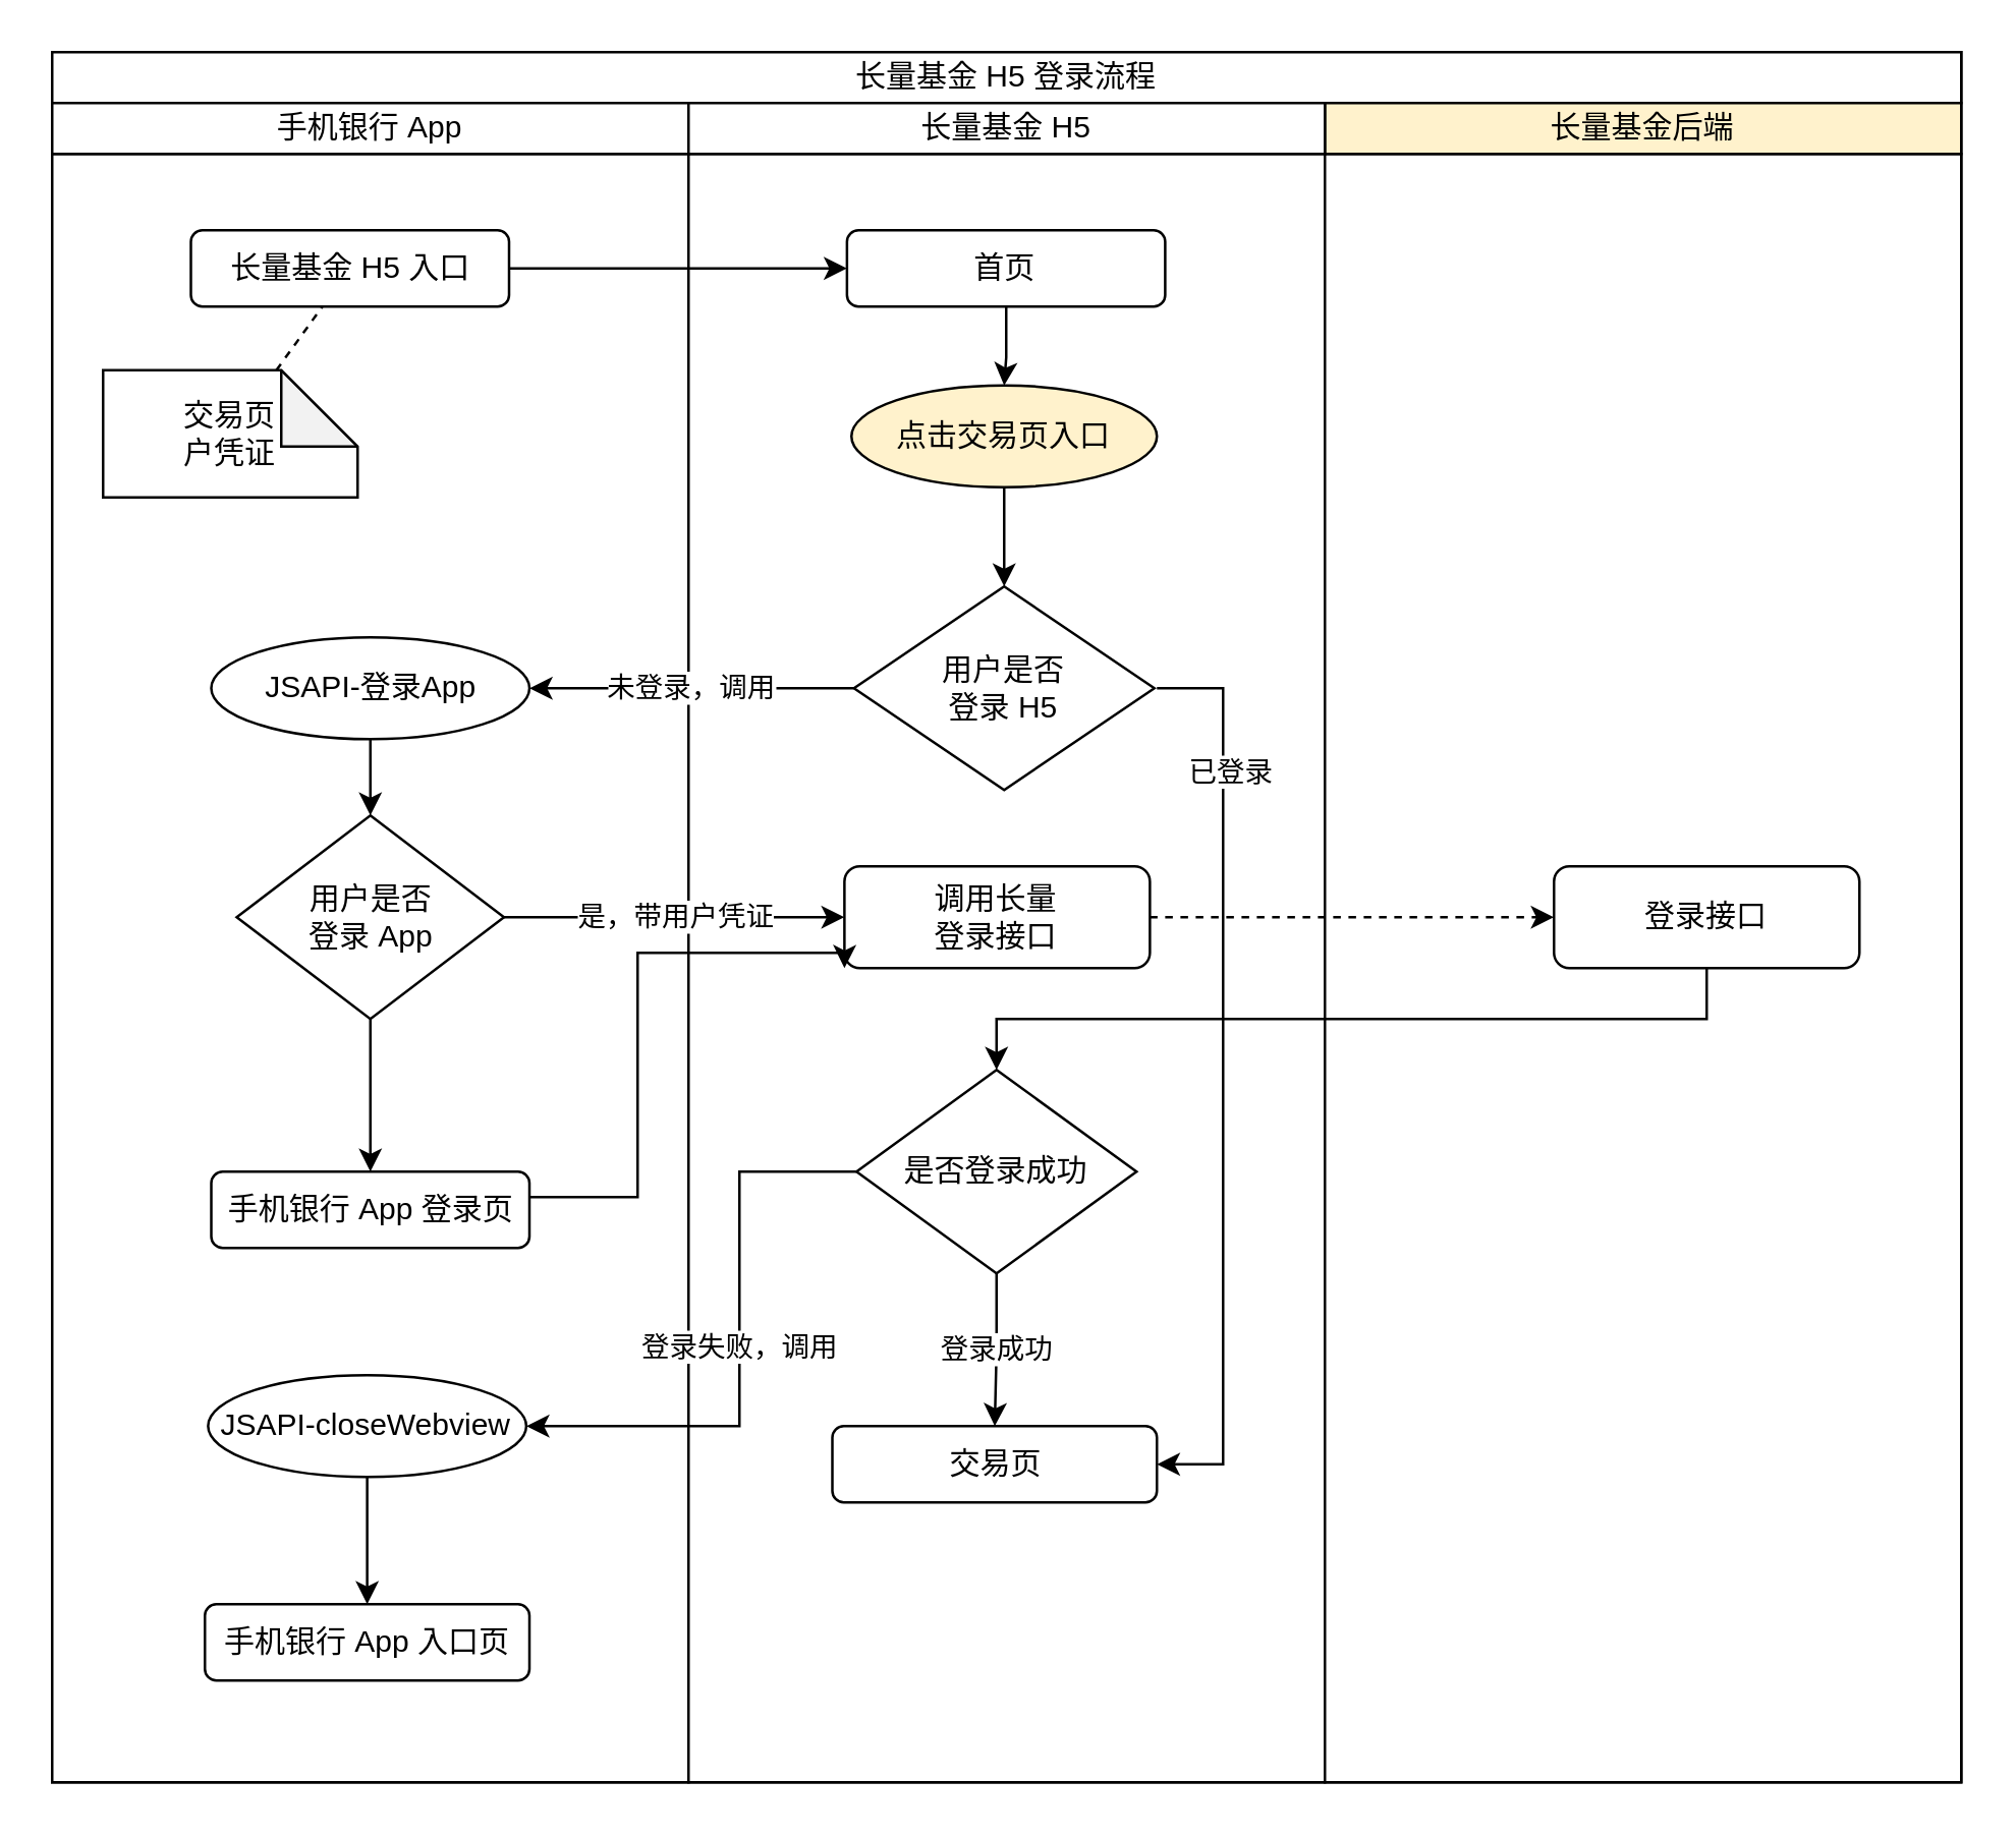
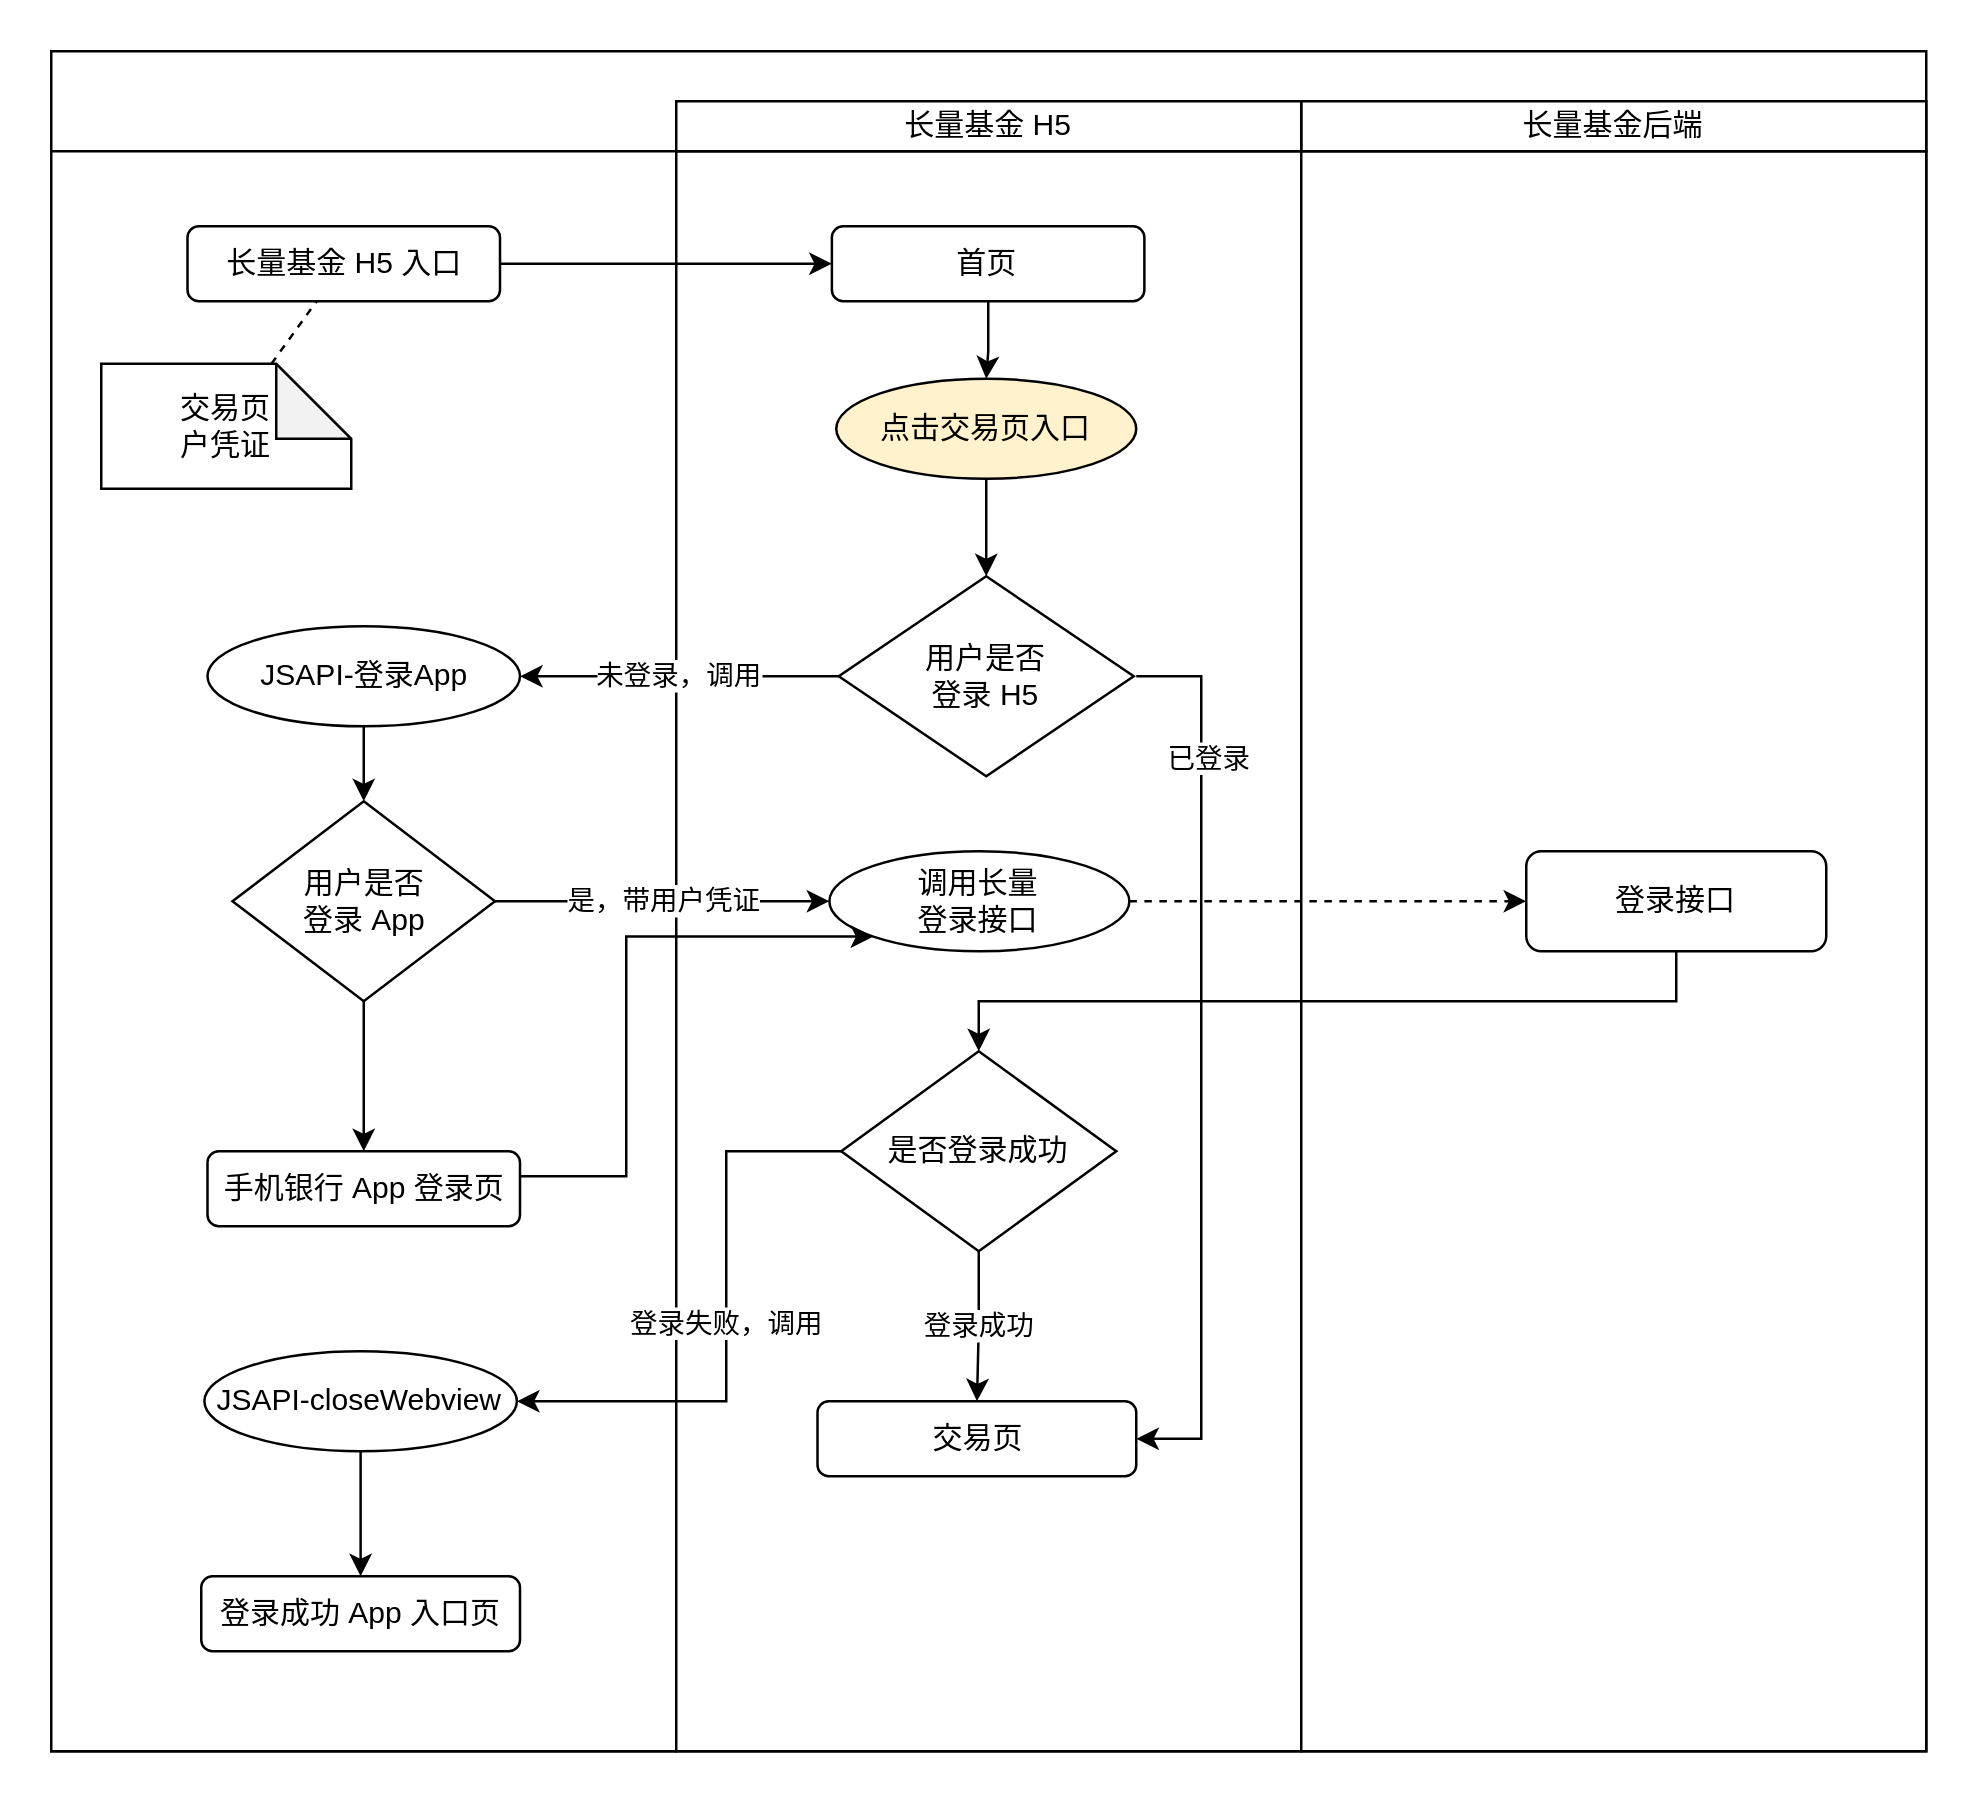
- <mxCell id="3" value="长量基金 H5 登录流程" style="rounded=0;whiteSpace=wrap;html=1;imageWidth=24;" vertex="1" parent="1"><mxGeometry x="20" y="20" width="750" height="20" as="geometry" /></mxCell>
- <mxCell id="7" value="手机银行 App" style="rounded=0;whiteSpace=wrap;html=1;" vertex="1" parent="1"><mxGeometry x="20" y="40" width="250" height="20" as="geometry" /></mxCell>
- <mxCell id="8" value="长量基金后端" style="rounded=0;whiteSpace=wrap;html=1;fillColor=#fff2cc;" vertex="1" parent="1"><mxGeometry x="520" y="40" width="250" height="20" as="geometry" /></mxCell>
+ <mxCell id="8" value="长量基金后端" style="rounded=0;whiteSpace=wrap;html=1;" vertex="1" parent="1"><mxGeometry x="520" y="40" width="250" height="20" as="geometry" /></mxCell>
- <mxCell id="27" value="调用长量&lt;br&gt;登录接口" style="whiteSpace=wrap;html=1;rounded=1;" vertex="1" parent="1"><mxGeometry x="331.25" y="340" width="120" height="40" as="geometry" /></mxCell>
+ <mxCell id="27" value="调用长量&lt;br&gt;登录接口" style="ellipse;whiteSpace=wrap;html=1;" vertex="1" parent="1"><mxGeometry x="331.25" y="340" width="120" height="40" as="geometry" /></mxCell>
- <mxCell id="35" value="手机银行 App 入口页" style="rounded=1;whiteSpace=wrap;html=1;" vertex="1" parent="1"><mxGeometry x="80" y="630" width="127.5" height="30" as="geometry" /></mxCell>
+ <mxCell id="35" value="登录成功 App 入口页" style="rounded=1;whiteSpace=wrap;html=1;" vertex="1" parent="1"><mxGeometry x="80" y="630" width="127.5" height="30" as="geometry" /></mxCell>
